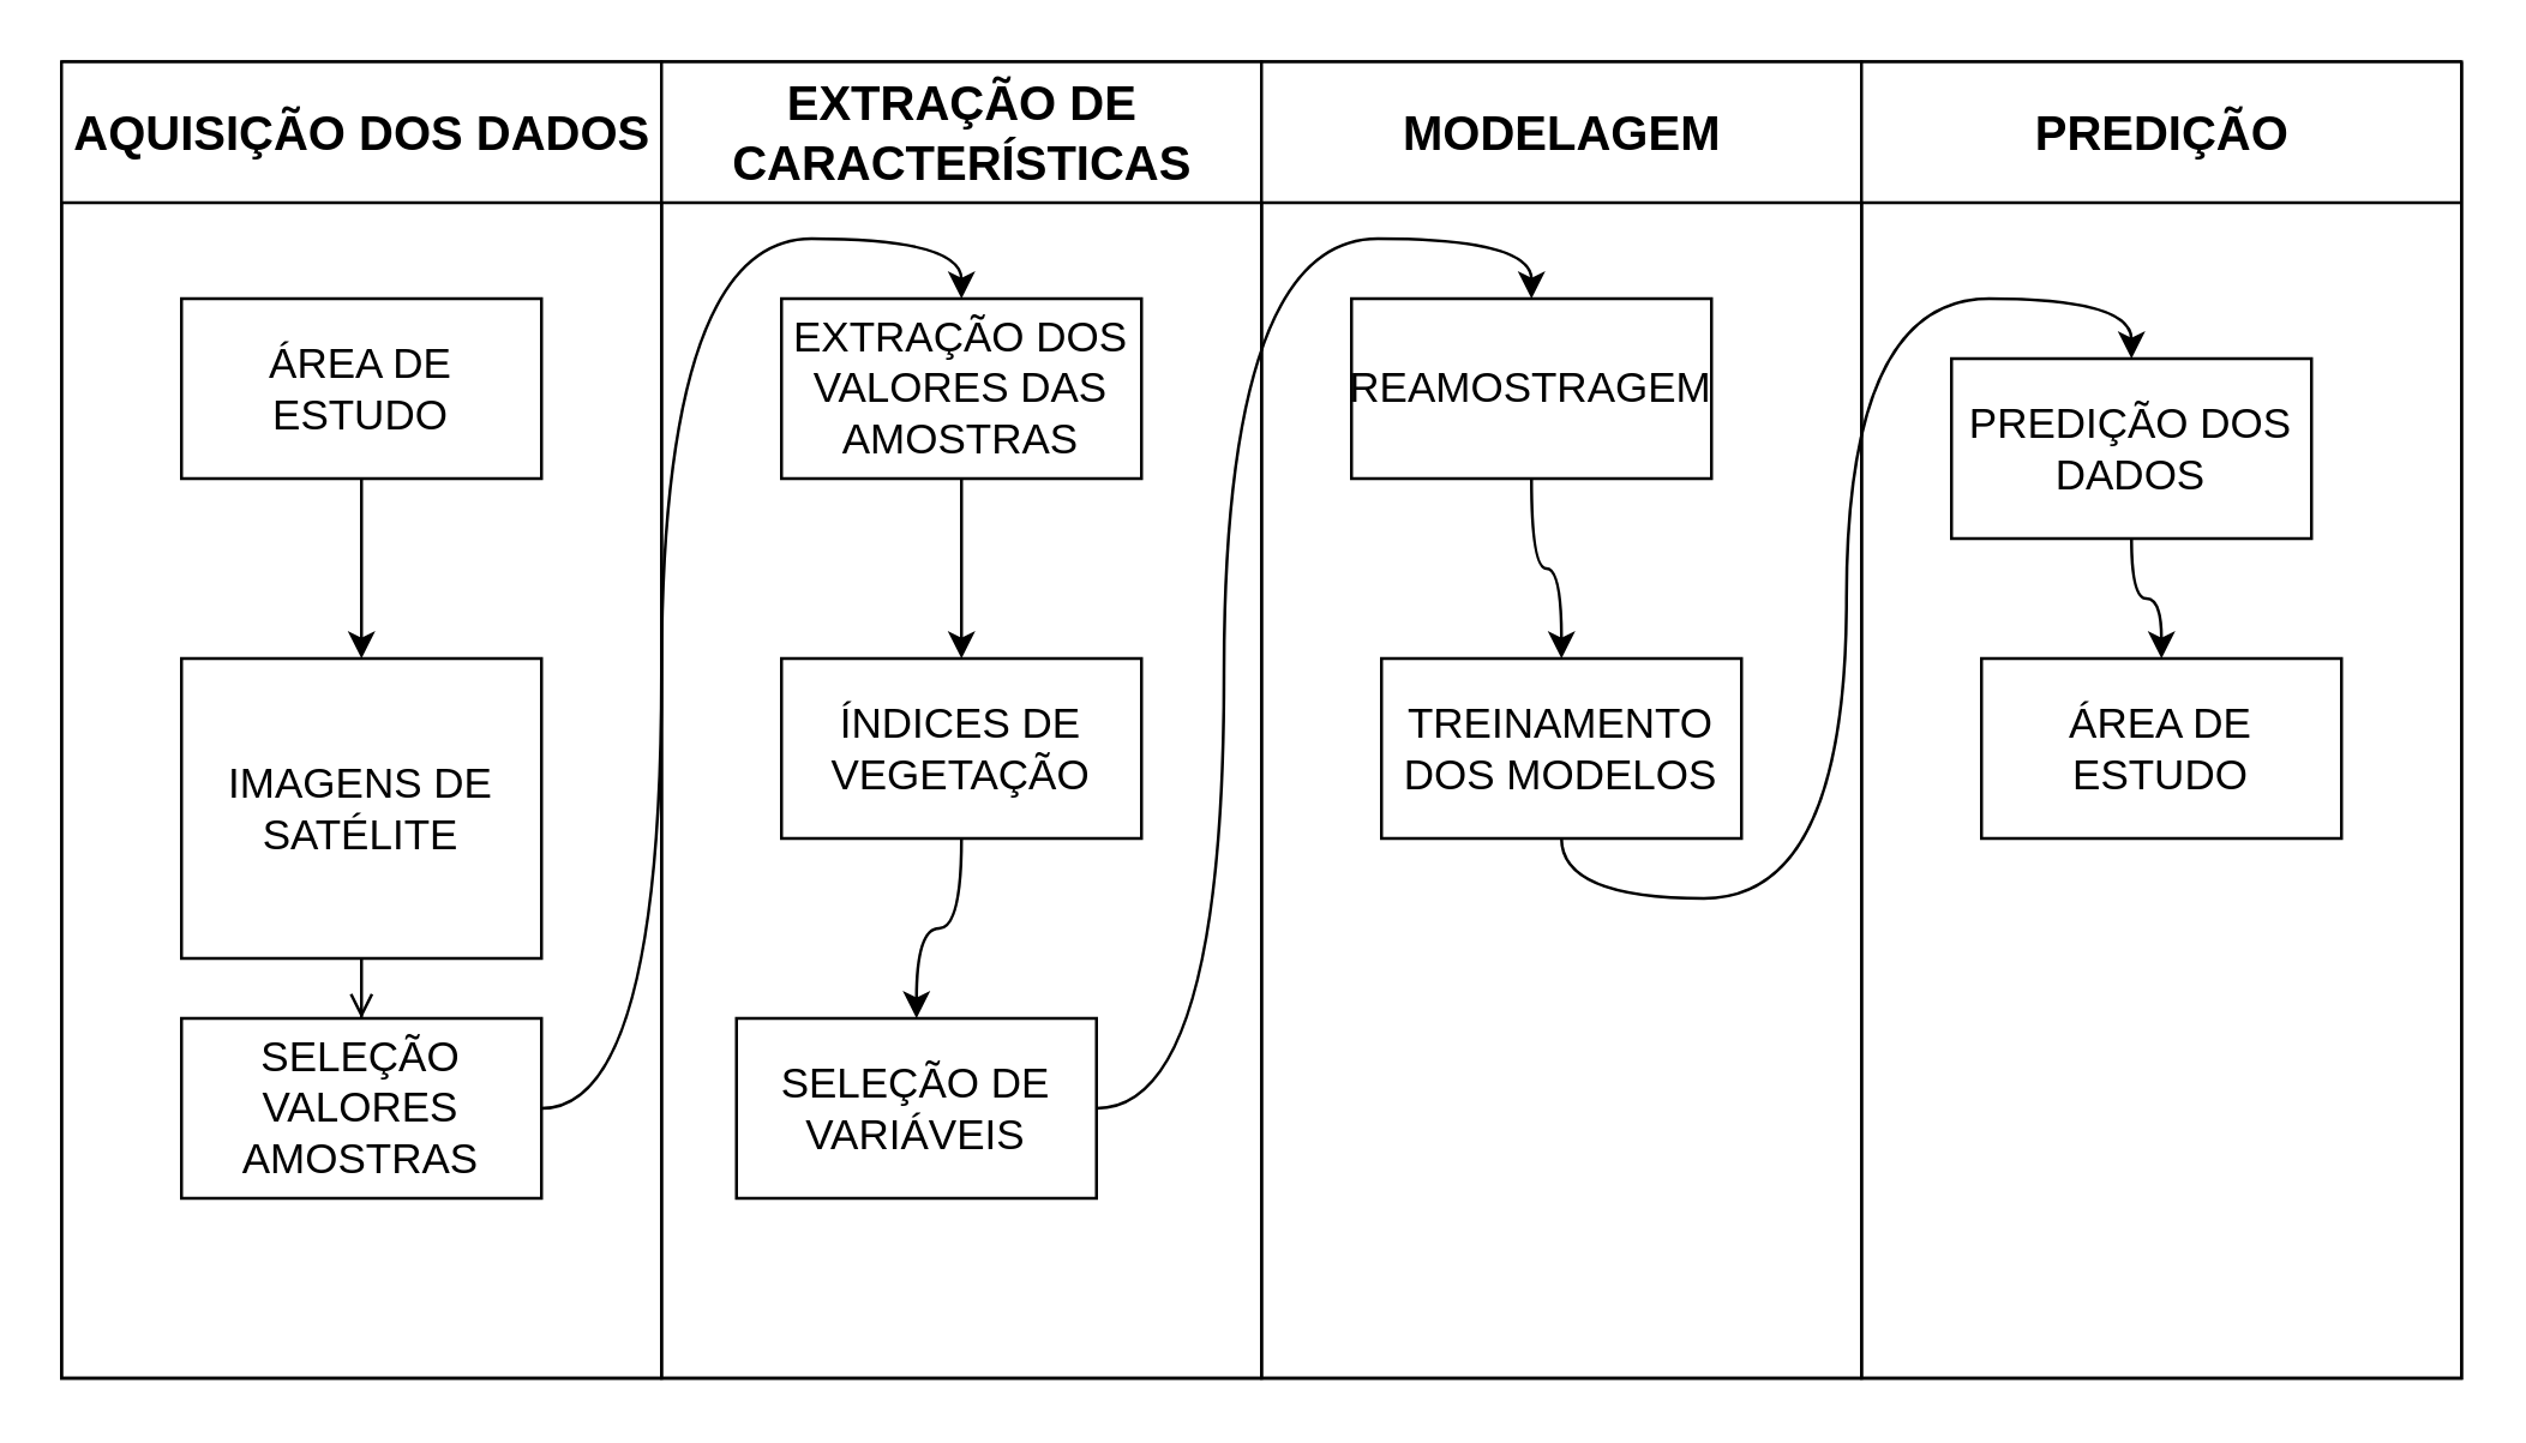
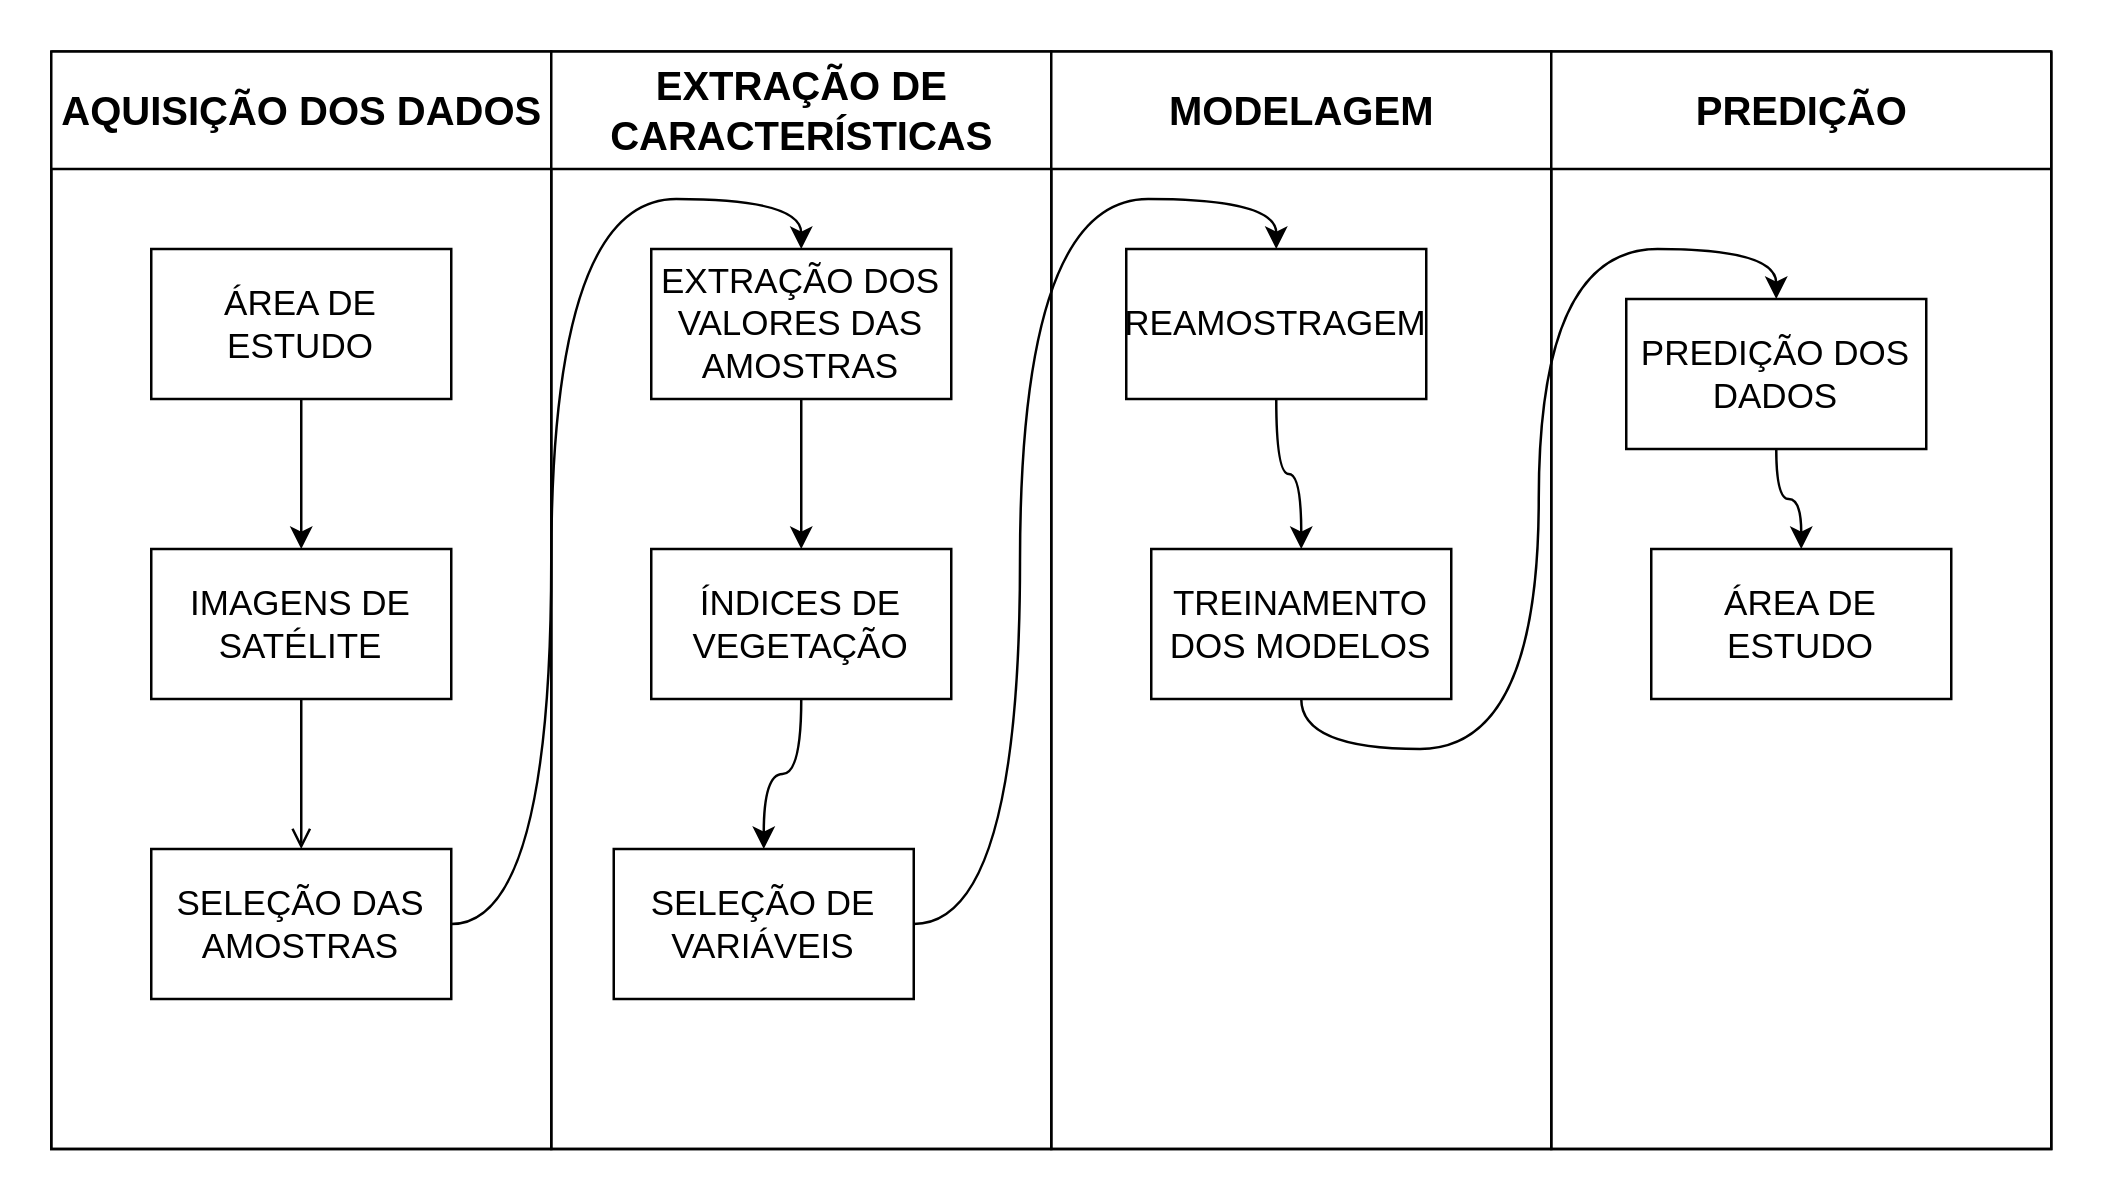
- <mxCell id="8" value="&lt;font style=&quot;font-size: 14px&quot;&gt;IMAGENS DE SATÉLITE&lt;/font&gt;" style="rounded=0;whiteSpace=wrap;html=1;" vertex="1" parent="4"><mxGeometry x="40" y="199" width="120" height="100" as="geometry" /></mxCell>
+ <mxCell id="8" value="&lt;font style=&quot;font-size: 14px&quot;&gt;IMAGENS DE SATÉLITE&lt;/font&gt;" style="rounded=0;whiteSpace=wrap;html=1;" vertex="1" parent="4"><mxGeometry x="40" y="199" width="120" height="60" as="geometry" /></mxCell>
- <mxCell id="9" value="&lt;font style=&quot;font-size: 14px&quot;&gt;SELEÇÃO VALORES AMOSTRAS&lt;/font&gt;" style="rounded=0;whiteSpace=wrap;html=1;" vertex="1" parent="4"><mxGeometry x="40" y="319" width="120" height="60" as="geometry" /></mxCell>
+ <mxCell id="9" value="&lt;font style=&quot;font-size: 14px&quot;&gt;SELEÇÃO DAS AMOSTRAS&lt;/font&gt;" style="rounded=0;whiteSpace=wrap;html=1;" vertex="1" parent="4"><mxGeometry x="40" y="319" width="120" height="60" as="geometry" /></mxCell>
